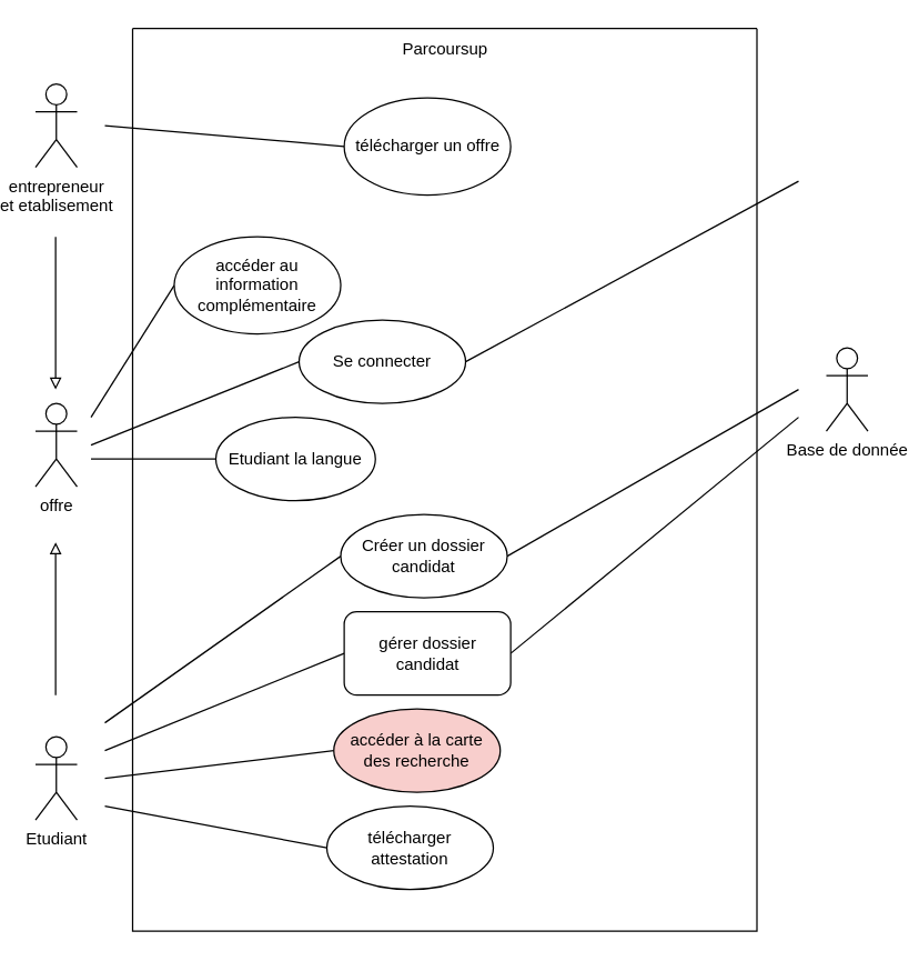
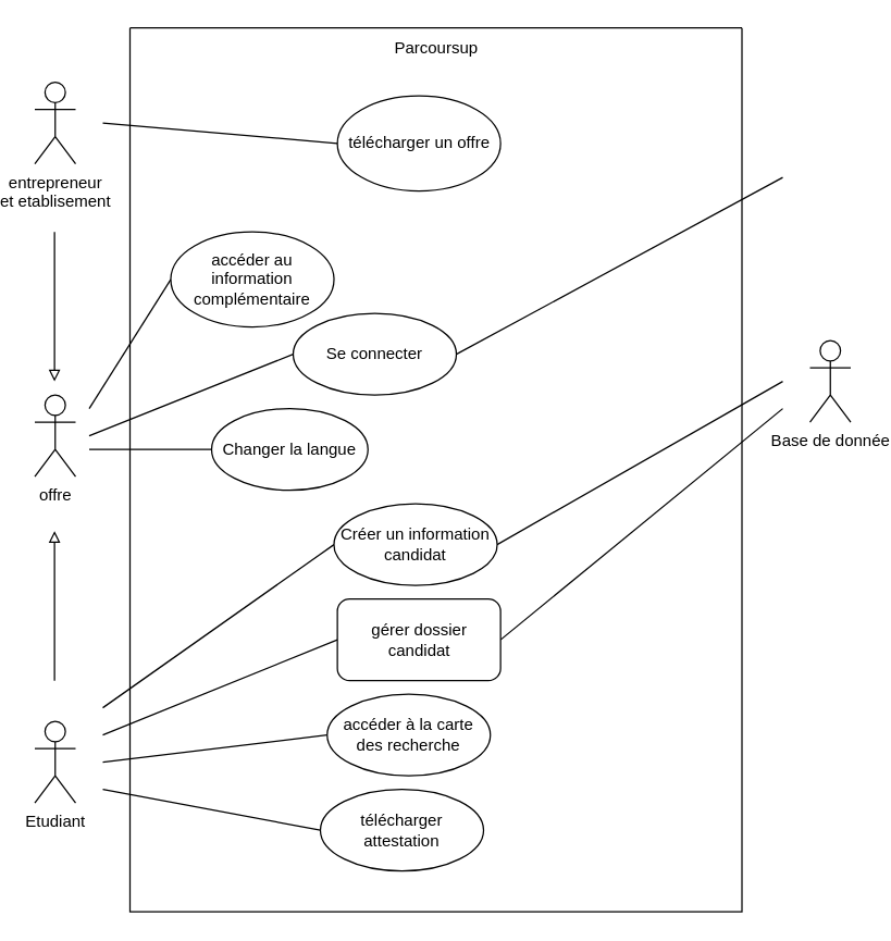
- <mxCell id="20" value="Etudiant la langue" style="ellipse;whiteSpace=wrap;html=1;" vertex="1" parent="2"><mxGeometry x="60" y="280" width="115" height="60" as="geometry" /></mxCell>
+ <mxCell id="20" value="Changer la langue" style="ellipse;whiteSpace=wrap;html=1;" vertex="1" parent="2"><mxGeometry x="60" y="280" width="115" height="60" as="geometry" /></mxCell>
- <mxCell id="8" value="Créer un dossier candidat" style="ellipse;whiteSpace=wrap;html=1;" parent="2" vertex="1"><mxGeometry x="150" y="350" width="120" height="60" as="geometry" /></mxCell>
+ <mxCell id="8" value="Créer un information candidat" style="ellipse;whiteSpace=wrap;html=1;" parent="2" vertex="1"><mxGeometry x="150" y="350" width="120" height="60" as="geometry" /></mxCell>
- <mxCell id="10" value="accéder à la carte des recherche" style="ellipse;whiteSpace=wrap;html=1;fillColor=#f8cecc;" parent="2" vertex="1"><mxGeometry x="145" y="490" width="120" height="60" as="geometry" /></mxCell>
+ <mxCell id="10" value="accéder à la carte des recherche" style="ellipse;whiteSpace=wrap;html=1;" parent="2" vertex="1"><mxGeometry x="145" y="490" width="120" height="60" as="geometry" /></mxCell>
